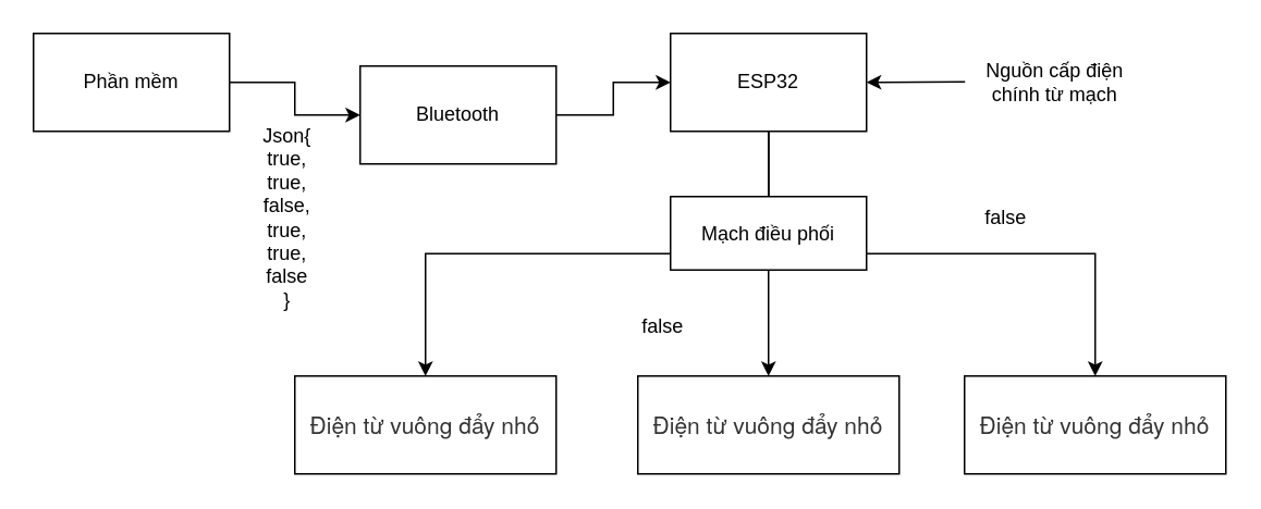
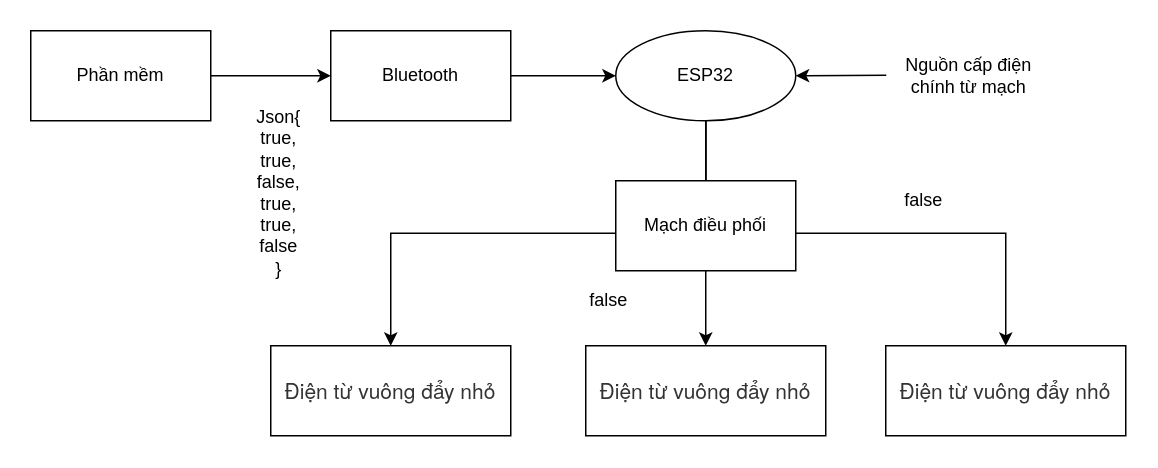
- <mxCell id="5" value="ESP32" style="rounded=0;whiteSpace=wrap;html=1;" parent="1" vertex="1"><mxGeometry x="410" y="20" width="120" height="60" as="geometry" /></mxCell>
+ <mxCell id="5" value="ESP32" style="ellipse;whiteSpace=wrap;html=1;" parent="1" vertex="1"><mxGeometry x="410" y="20" width="120" height="60" as="geometry" /></mxCell>
- <mxCell id="13" value="Bluetooth" style="rounded=0;whiteSpace=wrap;html=1;" parent="1" vertex="1"><mxGeometry x="220" y="40" width="120" height="60" as="geometry" /></mxCell>
+ <mxCell id="13" value="Bluetooth" style="rounded=0;whiteSpace=wrap;html=1;" parent="1" vertex="1"><mxGeometry x="220" y="20" width="120" height="60" as="geometry" /></mxCell>
- <mxCell id="14" value="Json{&lt;br&gt;true,&lt;div&gt;true,&lt;/div&gt;&lt;div&gt;false,&lt;/div&gt;&lt;div&gt;true,&lt;/div&gt;&lt;div&gt;true,&lt;/div&gt;&lt;div&gt;false&lt;br&gt;}&lt;/div&gt;" style="text;html=1;align=center;verticalAlign=middle;resizable=0;points=[];autosize=1;strokeColor=none;fillColor=none;" parent="1" vertex="1"><mxGeometry x="150" y="68" width="50" height="130" as="geometry" /></mxCell>
+ <mxCell id="14" value="Json{&lt;br&gt;true,&lt;div&gt;true,&lt;/div&gt;&lt;div&gt;false,&lt;/div&gt;&lt;div&gt;true,&lt;/div&gt;&lt;div&gt;true,&lt;/div&gt;&lt;div&gt;false&lt;br&gt;}&lt;/div&gt;" style="text;html=1;align=center;verticalAlign=middle;resizable=0;points=[];autosize=1;strokeColor=none;fillColor=none;" parent="1" vertex="1"><mxGeometry x="160" y="63" width="50" height="130" as="geometry" /></mxCell>
- <mxCell id="9" value="Mạch điều phối" style="rounded=0;whiteSpace=wrap;html=1;" parent="1" vertex="1"><mxGeometry x="410" y="120" width="120" height="45" as="geometry" /></mxCell>
+ <mxCell id="9" value="Mạch điều phối" style="rounded=0;whiteSpace=wrap;html=1;" parent="1" vertex="1"><mxGeometry x="410" y="120" width="120" height="60" as="geometry" /></mxCell>
